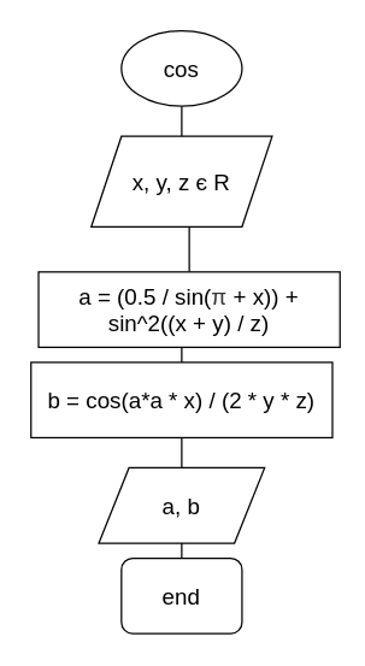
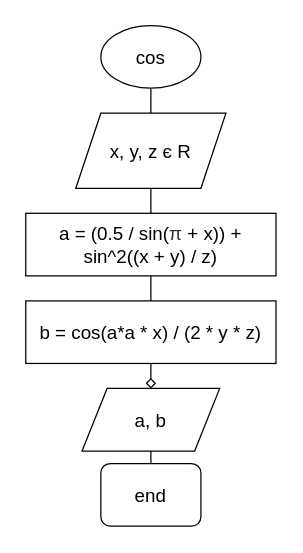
- <mxCell id="7" value="&lt;font&gt;&lt;span style=&quot;font-size: 15px&quot;&gt;a = (0.5 / sin(&lt;/span&gt;&lt;span style=&quot;color: rgb(51 , 51 , 51) ; background-color: rgb(255 , 255 , 255)&quot;&gt;&lt;font style=&quot;font-size: 15px&quot;&gt;π&lt;/font&gt;&lt;/span&gt;&lt;span style=&quot;font-size: 15px&quot;&gt;&amp;nbsp;+ x)) + sin^2((x + y) / z)&lt;/span&gt;&lt;br&gt;&lt;/font&gt;" style="rounded=0;whiteSpace=wrap;html=1;" parent="1" vertex="1"><mxGeometry x="25" y="180" width="200" height="50" as="geometry" /></mxCell>
+ <mxCell id="7" value="&lt;font&gt;&lt;span style=&quot;font-size: 15px&quot;&gt;a = (0.5 / sin(&lt;/span&gt;&lt;span style=&quot;color: rgb(51 , 51 , 51) ; background-color: rgb(255 , 255 , 255)&quot;&gt;&lt;font style=&quot;font-size: 15px&quot;&gt;π&lt;/font&gt;&lt;/span&gt;&lt;span style=&quot;font-size: 15px&quot;&gt;&amp;nbsp;+ x)) + sin^2((x + y) / z)&lt;/span&gt;&lt;br&gt;&lt;/font&gt;" style="rounded=0;whiteSpace=wrap;html=1;" parent="1" vertex="1"><mxGeometry x="20" y="170" width="200" height="50" as="geometry" /></mxCell>
- <mxCell id="11" style="edgeStyle=orthogonalEdgeStyle;rounded=0;orthogonalLoop=1;jettySize=auto;html=1;exitX=0.5;exitY=1;exitDx=0;exitDy=0;entryX=0.5;entryY=0;entryDx=0;entryDy=0;endArrow=none;endFill=0;" parent="1" source="12" target="9" edge="1"><mxGeometry relative="1" as="geometry" /></mxCell>
+ <mxCell id="11" style="edgeStyle=orthogonalEdgeStyle;rounded=0;orthogonalLoop=1;jettySize=auto;html=1;exitX=0.5;exitY=1;exitDx=0;exitDy=0;entryX=0.5;entryY=0;entryDx=0;entryDy=0;endArrow=diamond;endFill=0;" parent="1" source="12" target="9" edge="1"><mxGeometry relative="1" as="geometry" /></mxCell>
